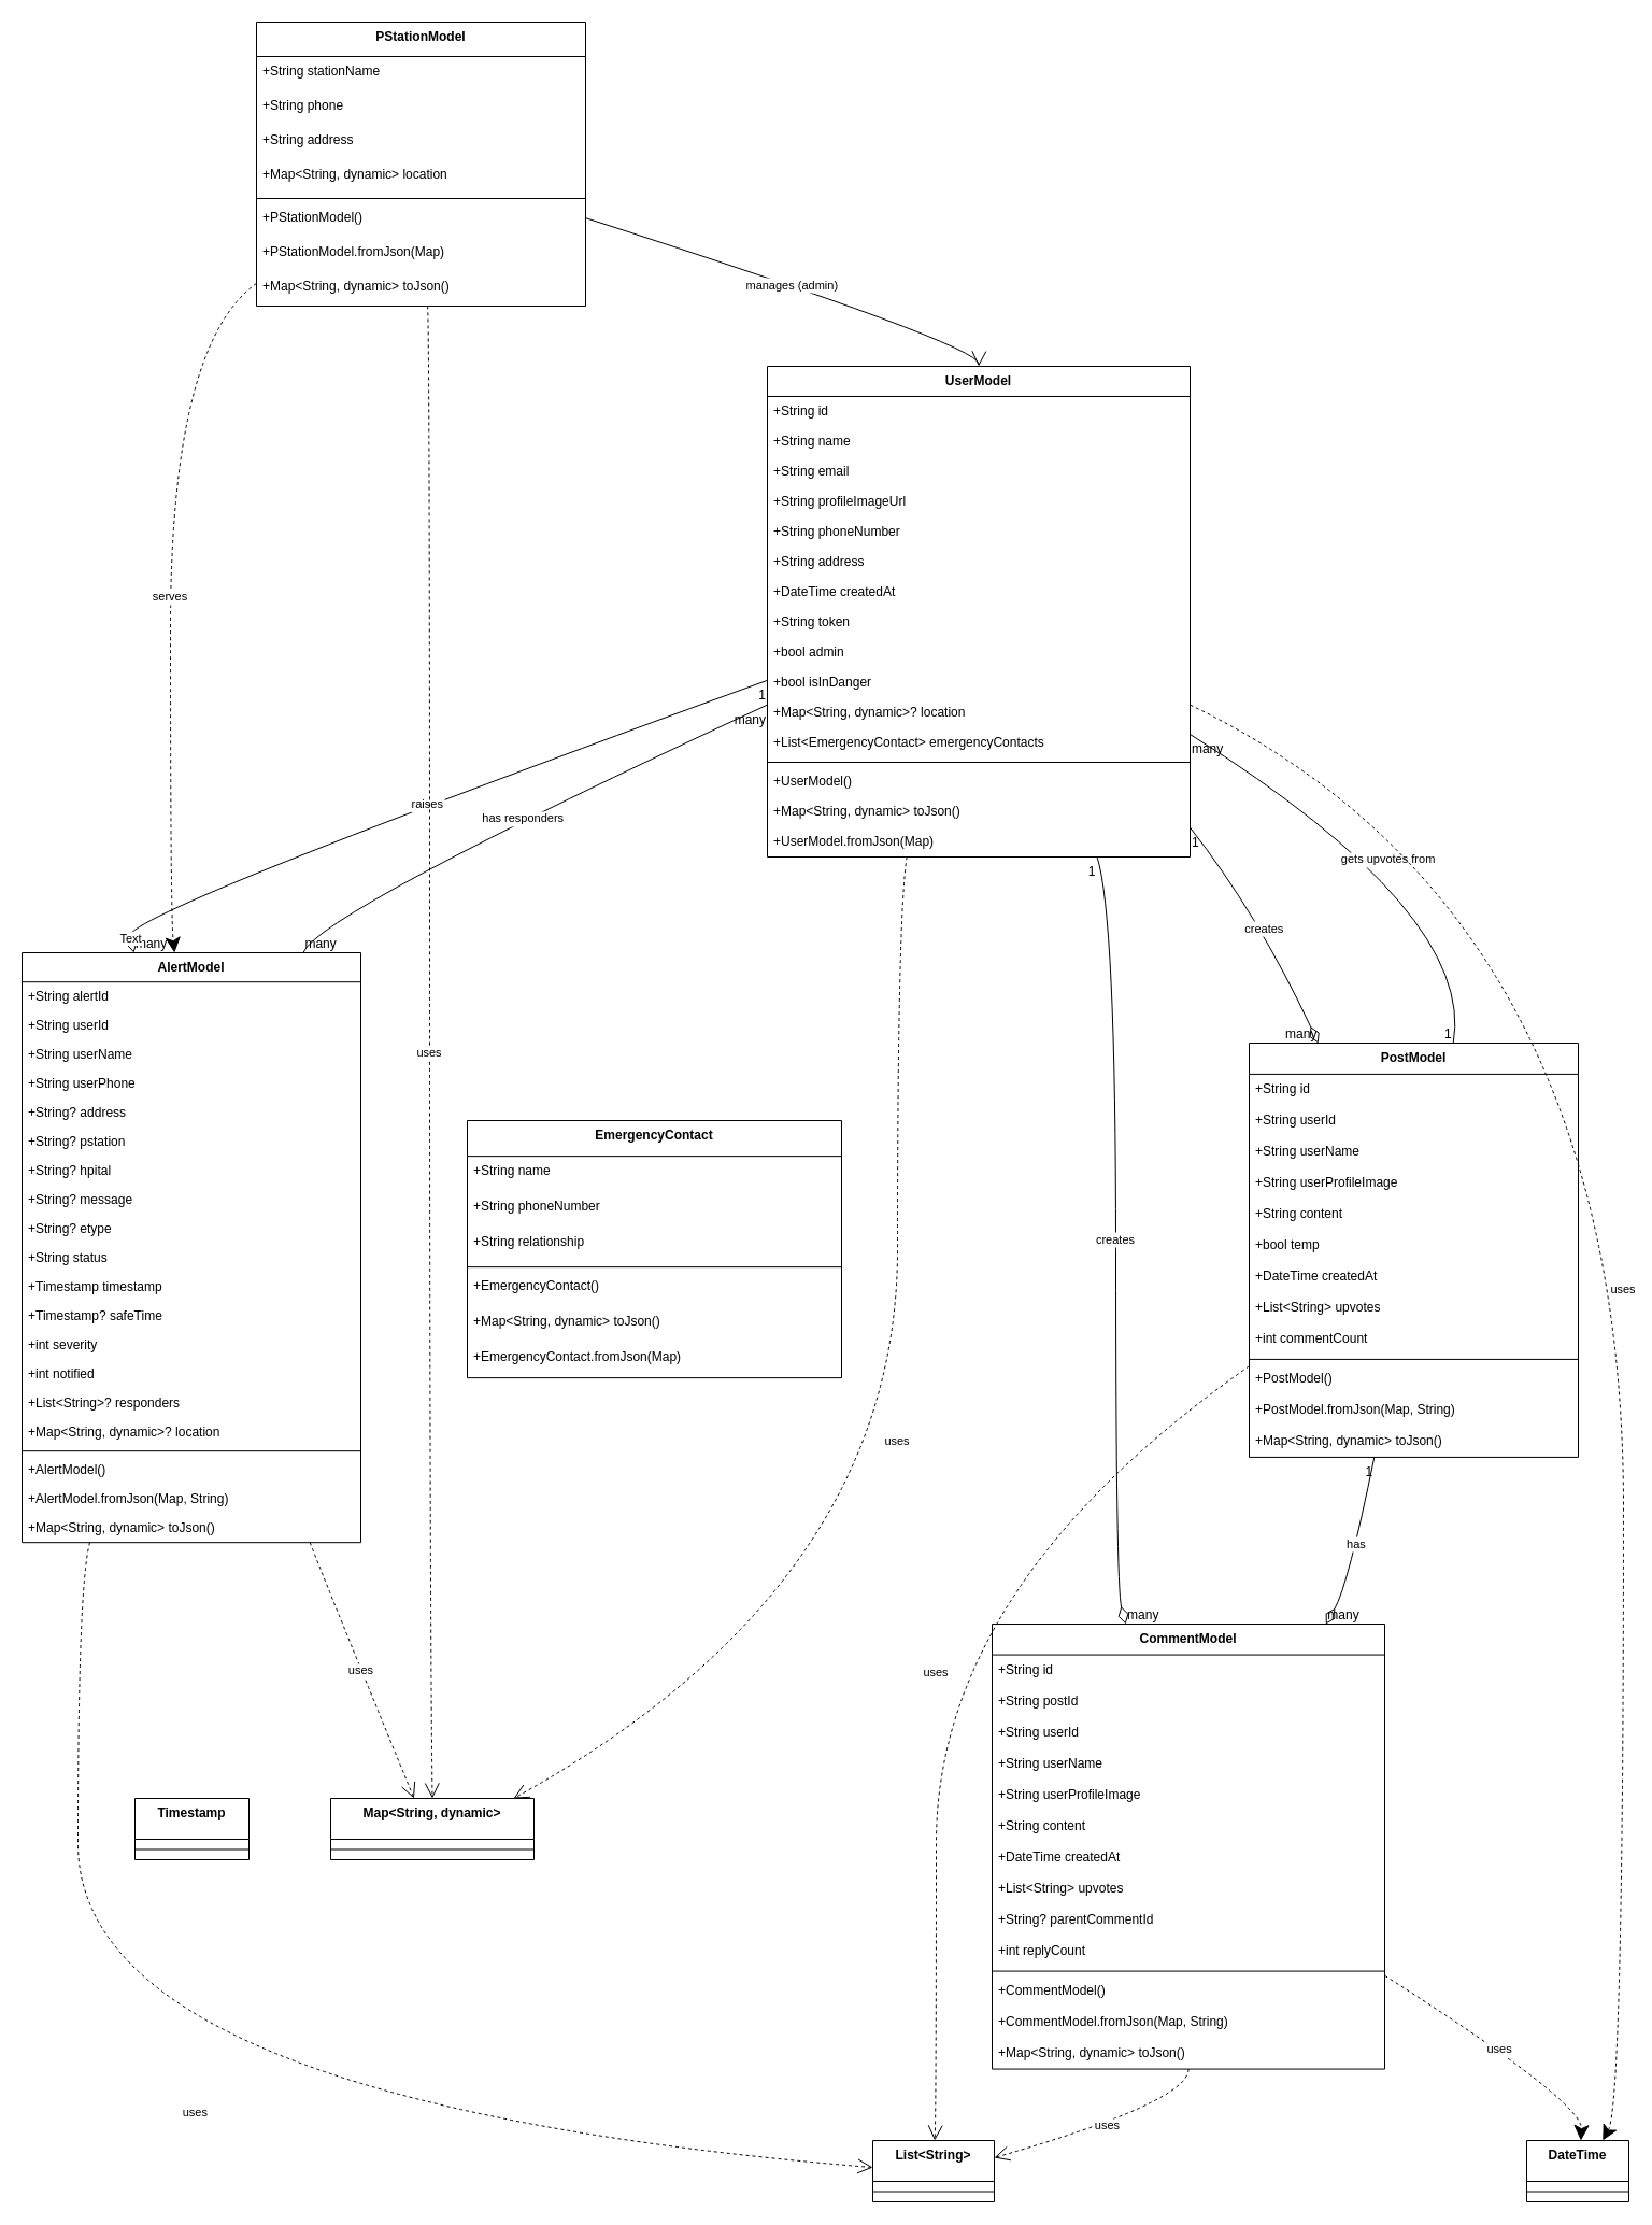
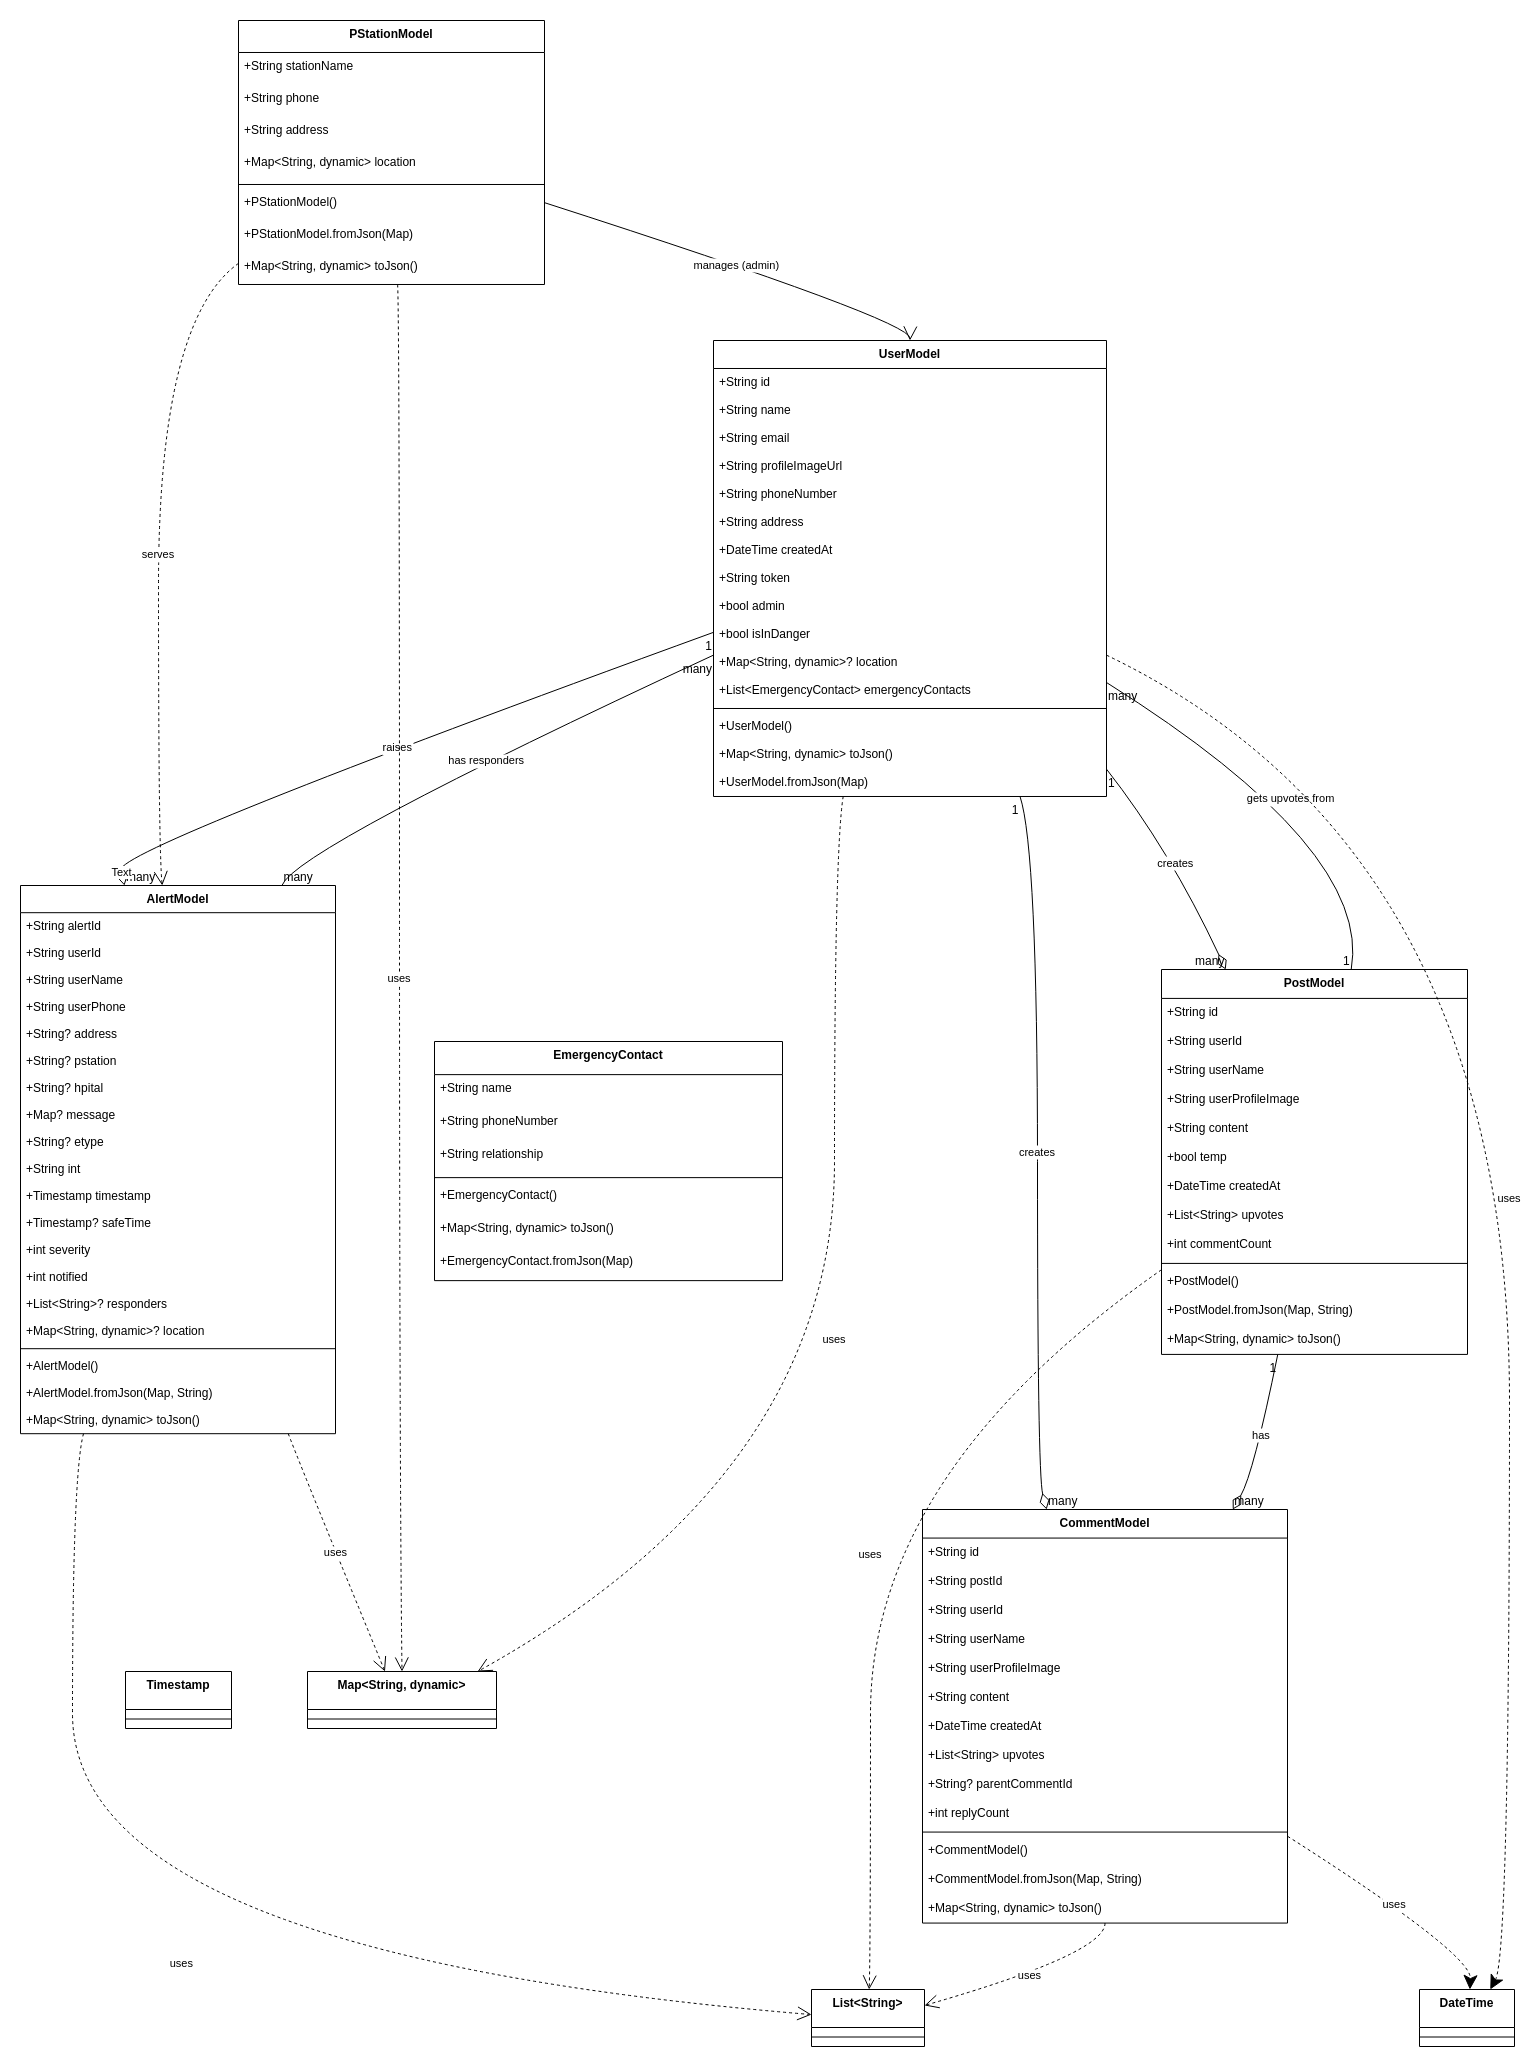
- <mxCell id="113" value="serves" style="curved=1;dashed=1;startArrow=none;endArrow=classic;endSize=12;exitX=0;exitY=0.92;entryX=0.45;entryY=0;rounded=0;" edge="1" parent="1" source="77" target="19"><mxGeometry relative="1" as="geometry"><Array as="points"><mxPoint x="158" y="320" /><mxPoint x="158" y="849" /></Array></mxGeometry></mxCell>
+ <mxCell id="113" value="serves" style="curved=1;dashed=1;startArrow=none;endArrow=open;endSize=12;exitX=0;exitY=0.92;entryX=0.45;entryY=0;rounded=0;" edge="1" parent="1" source="77" target="19"><mxGeometry relative="1" as="geometry"><Array as="points"><mxPoint x="158" y="320" /><mxPoint x="158" y="849" /></Array></mxGeometry></mxCell>
- <mxCell id="27" value="+String? message" style="text;strokeColor=none;fillColor=none;align=left;verticalAlign=top;spacingLeft=4;spacingRight=4;overflow=hidden;rotatable=0;points=[[0,0.5],[1,0.5]];portConstraint=eastwest;" vertex="1" parent="19"><mxGeometry y="216.194" width="315" height="27" as="geometry" /></mxCell>
+ <mxCell id="27" value="+Map? message" style="text;strokeColor=none;fillColor=none;align=left;verticalAlign=top;spacingLeft=4;spacingRight=4;overflow=hidden;rotatable=0;points=[[0,0.5],[1,0.5]];portConstraint=eastwest;" vertex="1" parent="19"><mxGeometry y="216.194" width="315" height="27" as="geometry" /></mxCell>
- <mxCell id="29" value="+String status" style="text;strokeColor=none;fillColor=none;align=left;verticalAlign=top;spacingLeft=4;spacingRight=4;overflow=hidden;rotatable=0;points=[[0,0.5],[1,0.5]];portConstraint=eastwest;" vertex="1" parent="19"><mxGeometry y="270.194" width="315" height="27" as="geometry" /></mxCell>
+ <mxCell id="29" value="+String int" style="text;strokeColor=none;fillColor=none;align=left;verticalAlign=top;spacingLeft=4;spacingRight=4;overflow=hidden;rotatable=0;points=[[0,0.5],[1,0.5]];portConstraint=eastwest;" vertex="1" parent="19"><mxGeometry y="270.194" width="315" height="27" as="geometry" /></mxCell>
